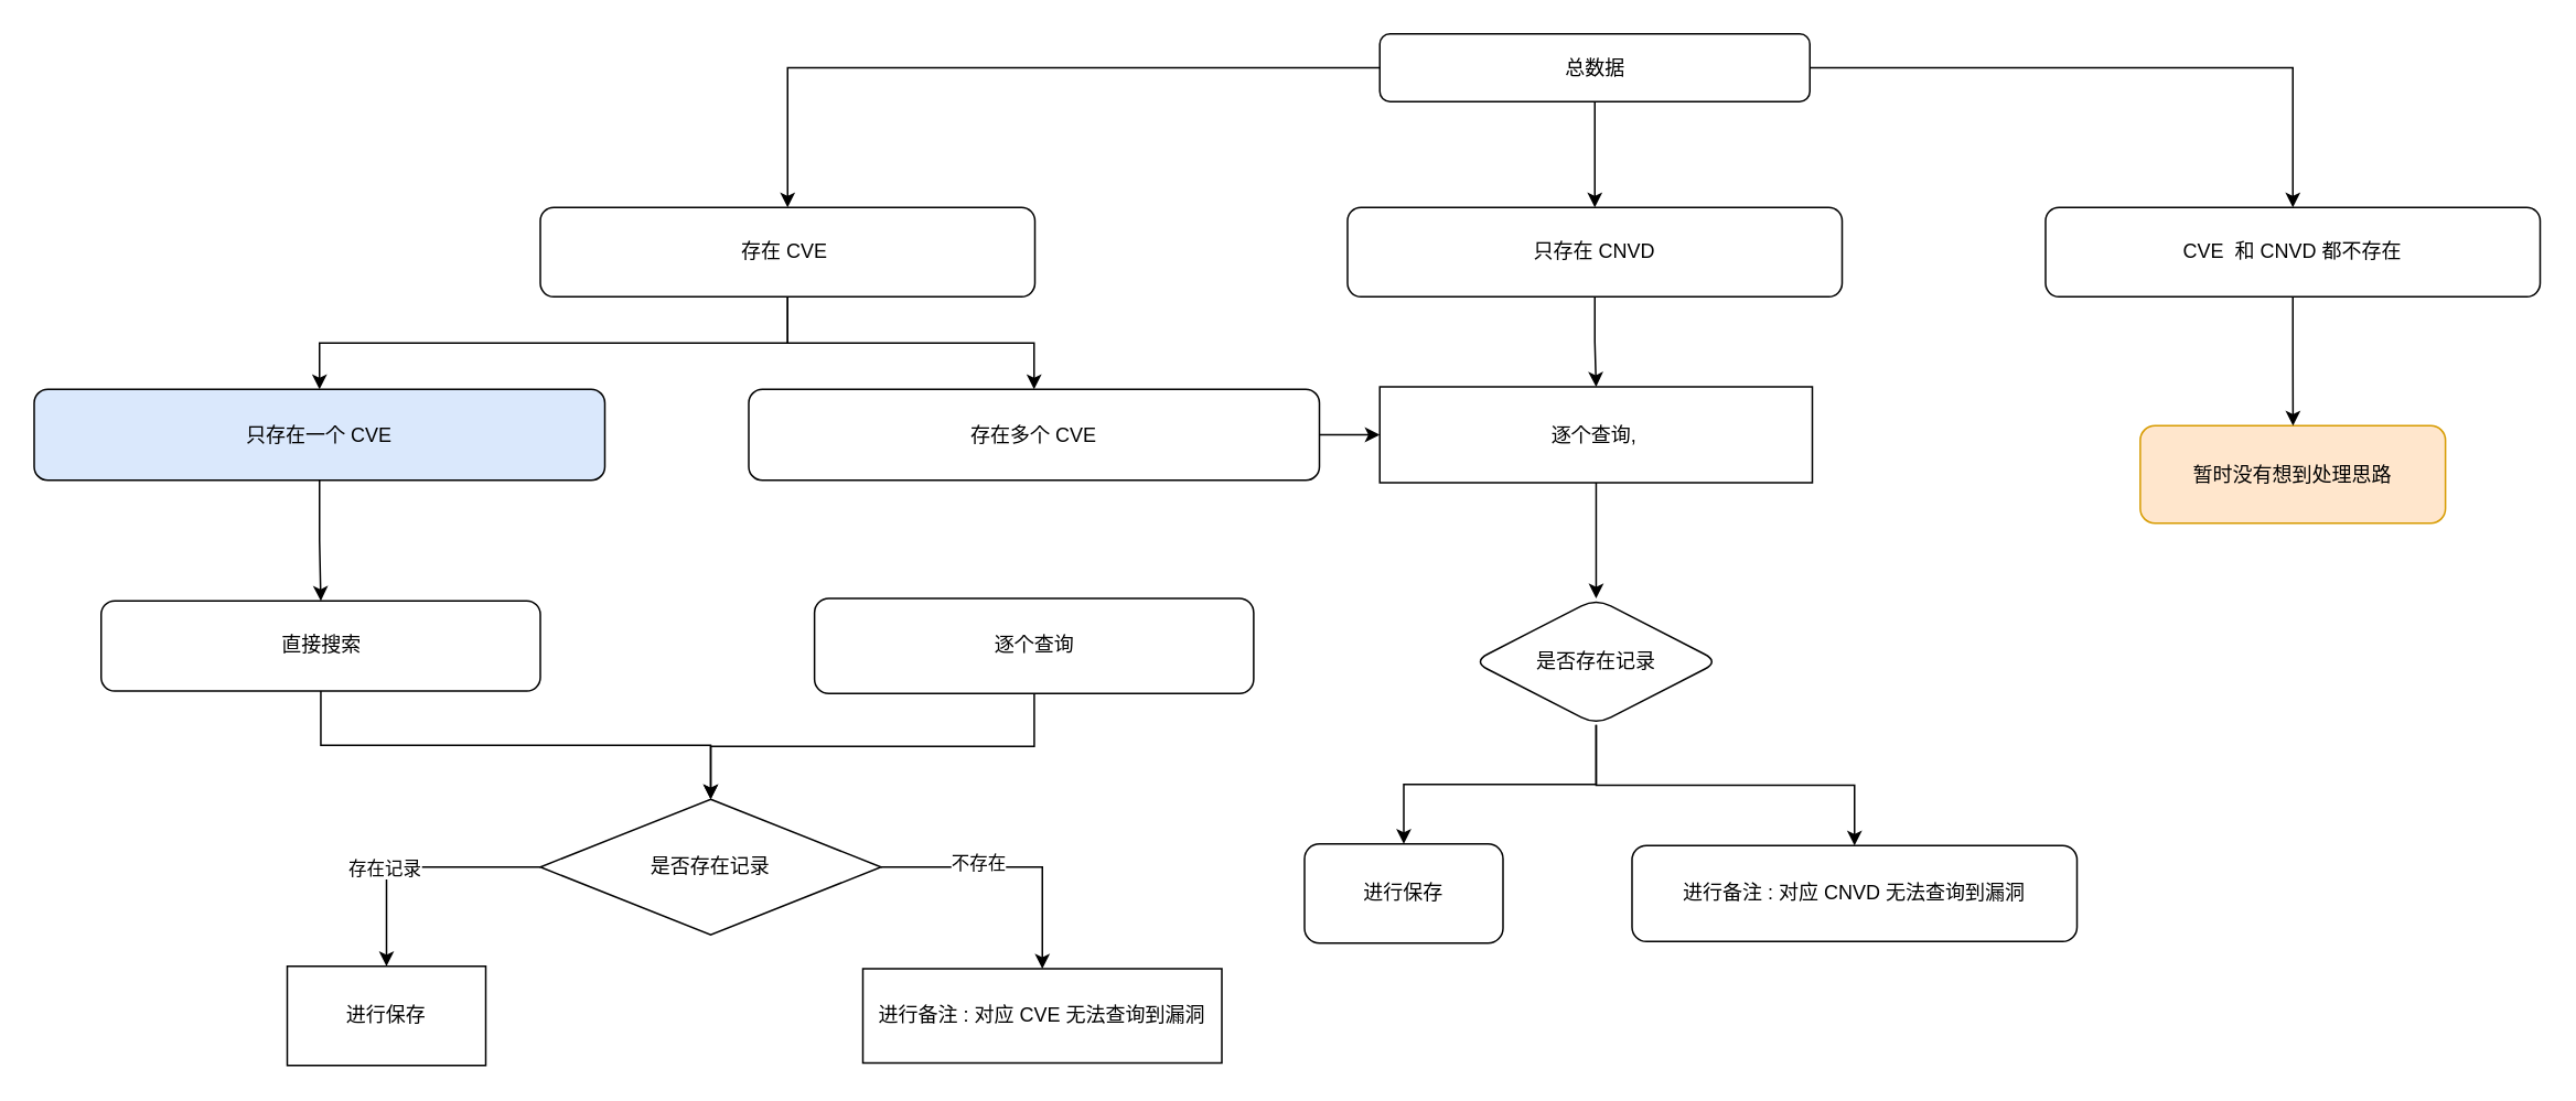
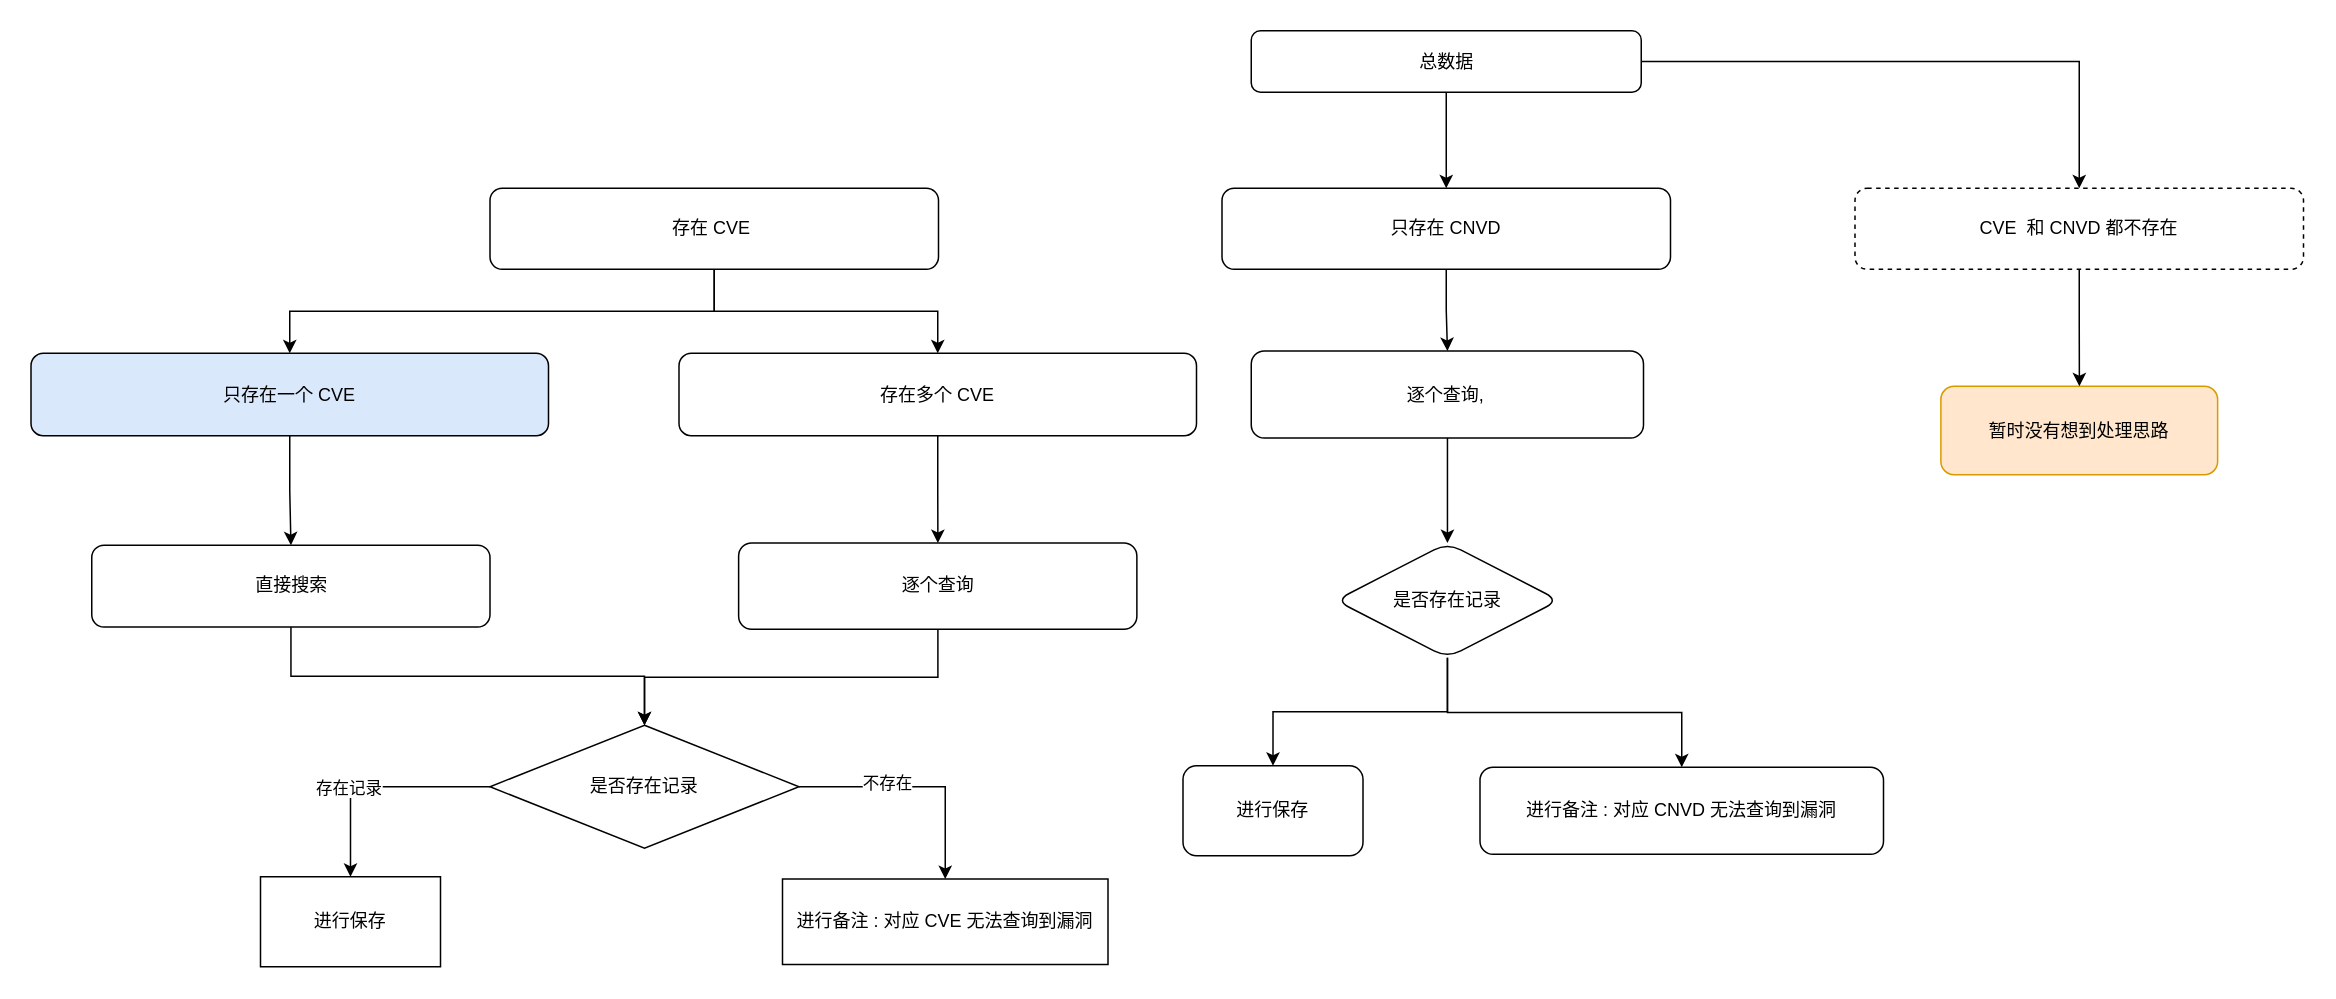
- <mxCell id="5" value="" style="edgeStyle=orthogonalEdgeStyle;rounded=0;orthogonalLoop=1;jettySize=auto;html=1;" edge="1" parent="2" source="3" target="4"><mxGeometry relative="1" as="geometry" /></mxCell>
- <mxCell id="8" value="CVE&amp;nbsp; 和 CNVD 都不存在" style="whiteSpace=wrap;html=1;rounded=1;" vertex="1" parent="2"><mxGeometry x="1216" y="105" width="299" height="54" as="geometry" /></mxCell>
+ <mxCell id="8" value="CVE&amp;nbsp; 和 CNVD 都不存在" style="whiteSpace=wrap;html=1;rounded=1;dashed=1;" vertex="1" parent="2"><mxGeometry x="1216" y="105" width="299" height="54" as="geometry" /></mxCell>
- <mxCell id="17" value="" style="edgeStyle=orthogonalEdgeStyle;rounded=0;orthogonalLoop=1;jettySize=auto;html=1;" edge="1" parent="2" source="14" target="18"><mxGeometry relative="1" as="geometry" /></mxCell>
+ <mxCell id="17" value="" style="edgeStyle=orthogonalEdgeStyle;rounded=0;orthogonalLoop=1;jettySize=auto;html=1;" edge="1" parent="2" source="14" target="16"><mxGeometry relative="1" as="geometry" /></mxCell>
- <mxCell id="18" value="逐个查询,&amp;nbsp;" style="whiteSpace=wrap;html=1;rounded=0;" vertex="1" parent="2"><mxGeometry x="813.5" y="213.5" width="261.5" height="58" as="geometry" /></mxCell>
+ <mxCell id="18" value="逐个查询,&amp;nbsp;" style="whiteSpace=wrap;html=1;rounded=1;" vertex="1" parent="2"><mxGeometry x="813.5" y="213.5" width="261.5" height="58" as="geometry" /></mxCell>
